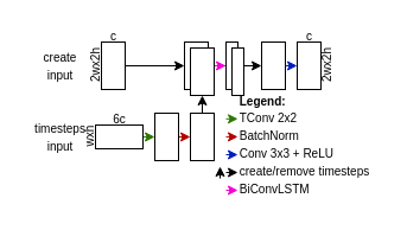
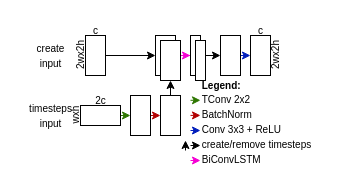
- <mxCell id="9" value="6c" style="text;html=1;align=center;verticalAlign=middle;resizable=0;points=[];autosize=1;fontSize=10;" parent="1" vertex="1"><mxGeometry x="85" y="90" width="30" height="20" as="geometry" /></mxCell>
+ <mxCell id="9" value="2c" style="text;html=1;align=center;verticalAlign=middle;resizable=0;points=[];autosize=1;fontSize=10;" parent="1" vertex="1"><mxGeometry x="85" y="90" width="30" height="20" as="geometry" /></mxCell>
